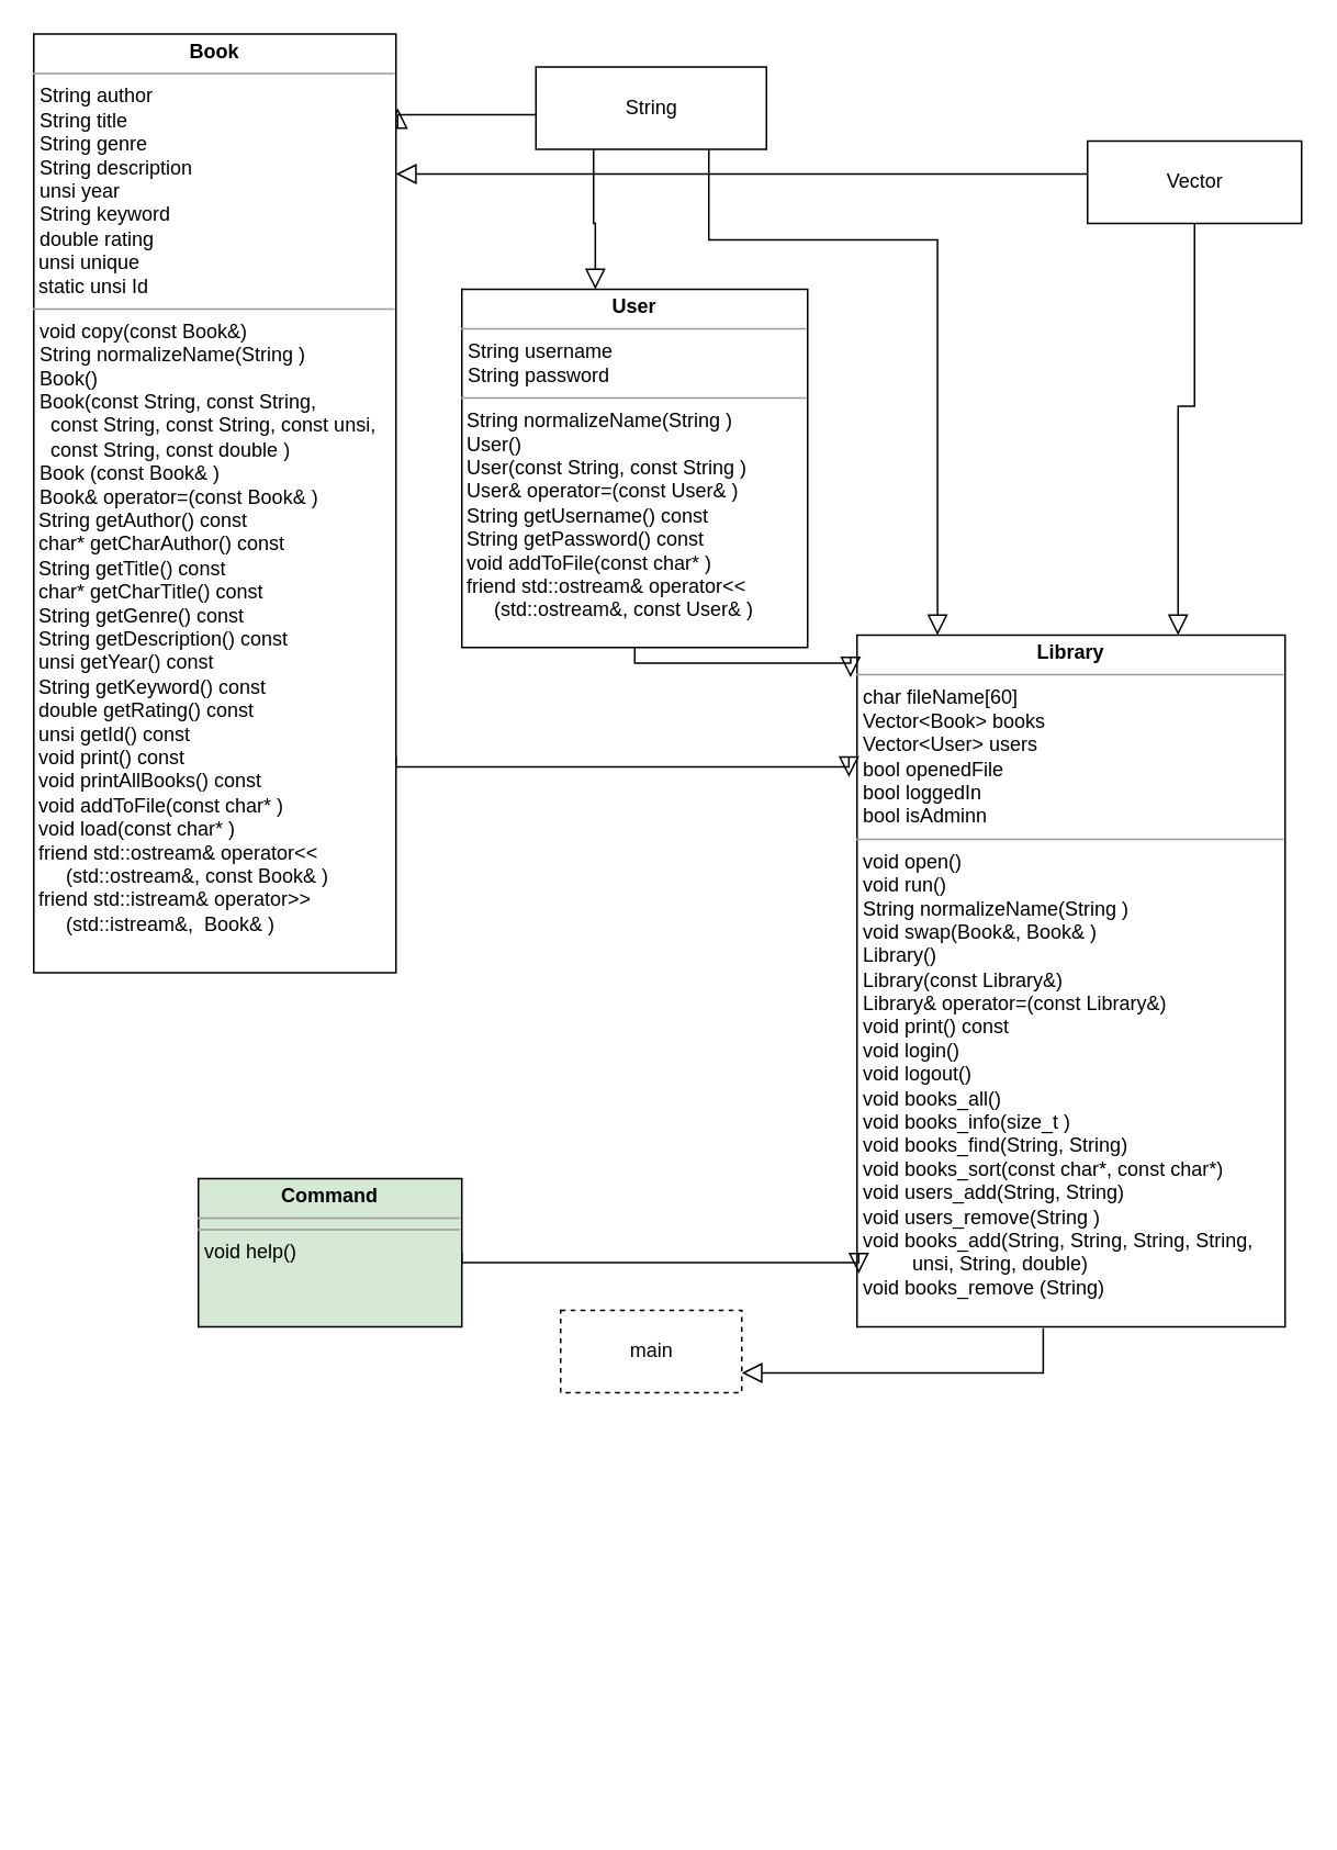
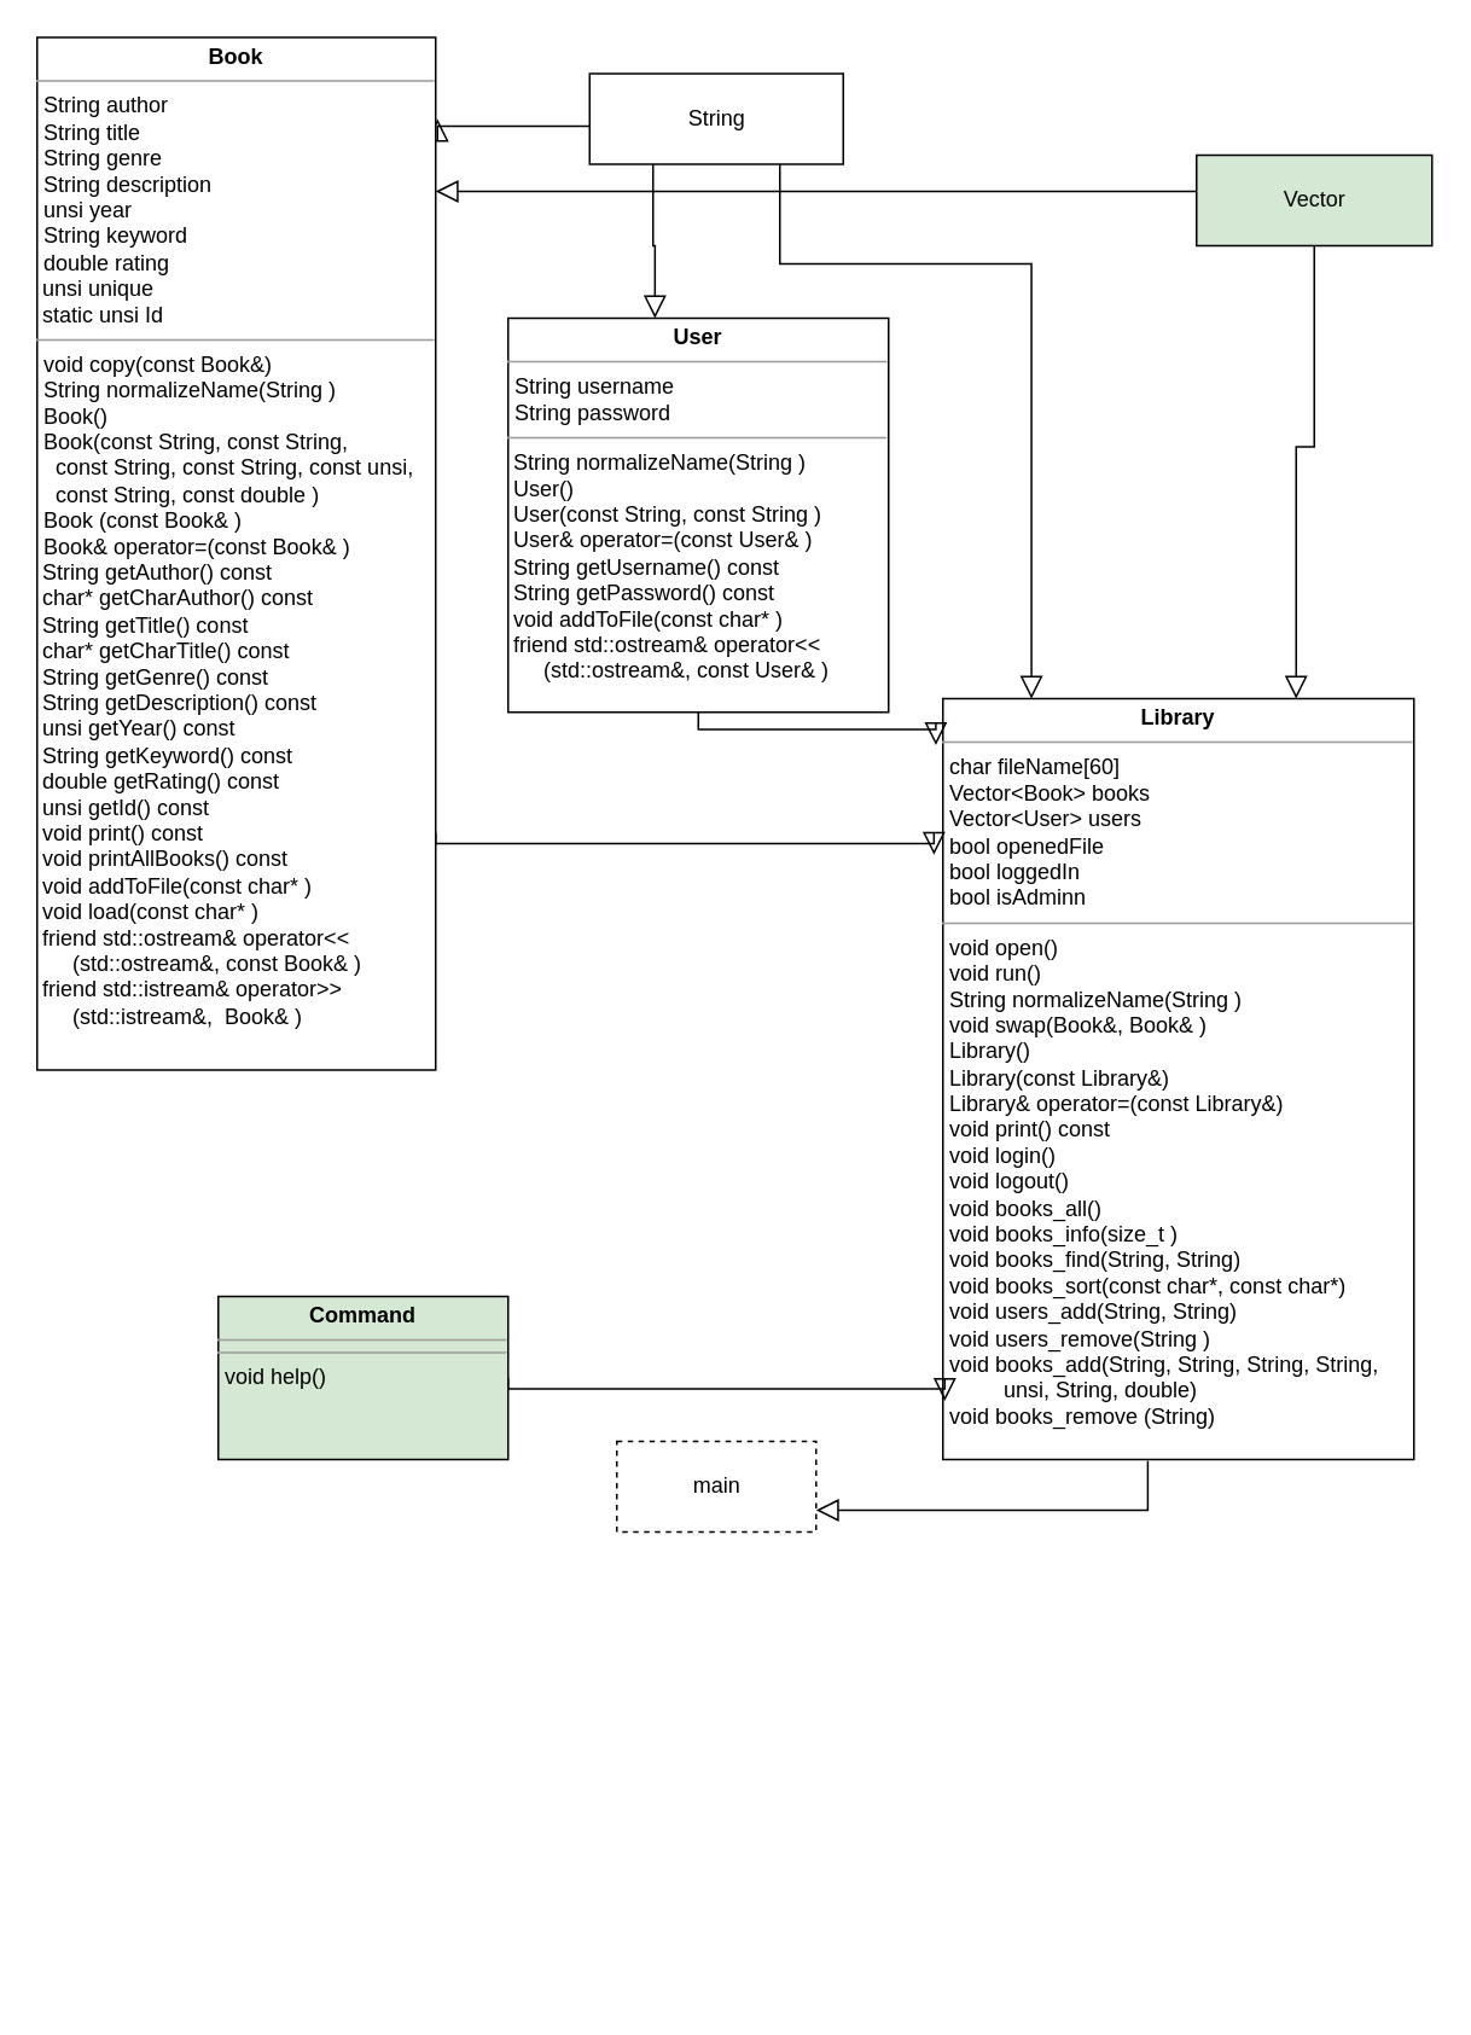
- <mxCell id="6" value="Vector" style="html=1;" parent="1" vertex="1"><mxGeometry x="660" y="85" width="130" height="50" as="geometry" /></mxCell>
+ <mxCell id="6" value="Vector" style="html=1;fillColor=#d5e8d4;" parent="1" vertex="1"><mxGeometry x="660" y="85" width="130" height="50" as="geometry" /></mxCell>
